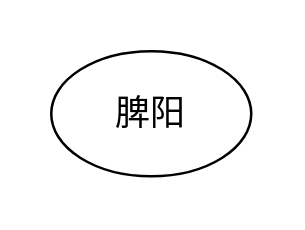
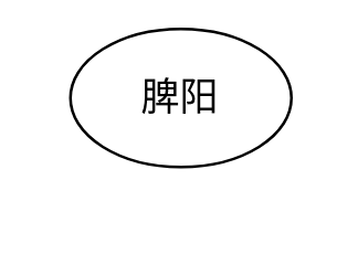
- <mxCell id="2" value="脾阳" style="ellipse;whiteSpace=wrap;html=1;fontSize=14;" vertex="1" parent="1"><mxGeometry x="20" y="20" width="80" height="50" as="geometry" /></mxCell>
+ <mxCell id="2" value="脾阳" style="ellipse;whiteSpace=wrap;html=1;fontSize=14;" vertex="1" parent="1"><mxGeometry x="25" y="10" width="80" height="50" as="geometry" /></mxCell>
